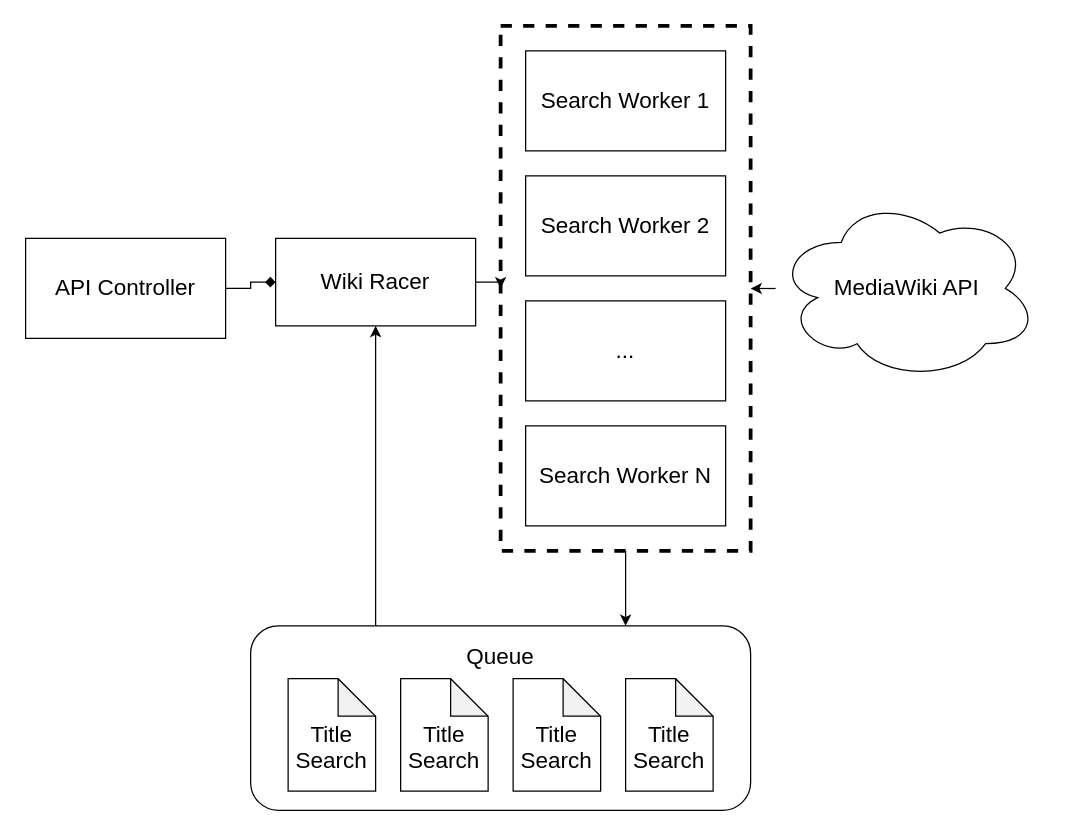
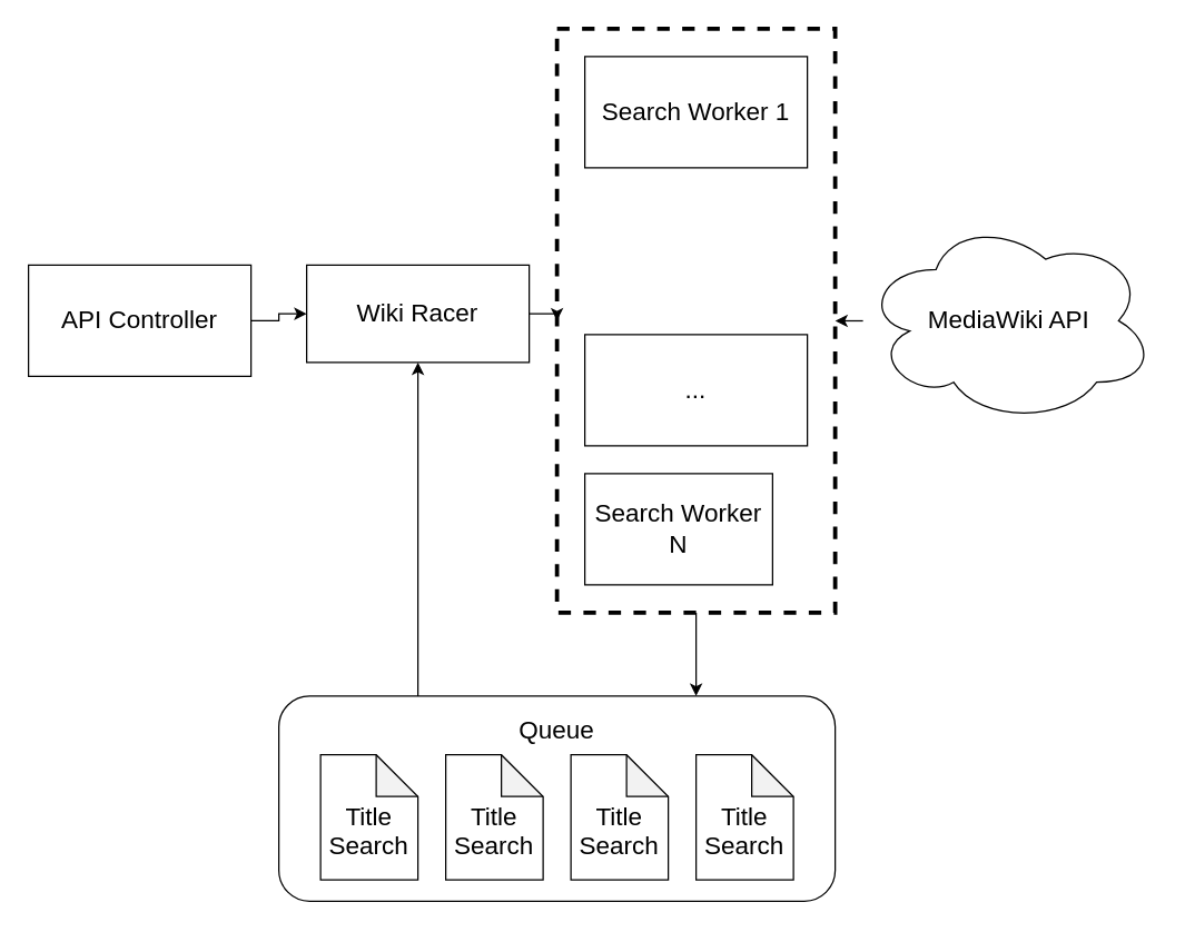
- <mxCell id="14" value="Search Worker 2" style="rounded=0;whiteSpace=wrap;html=1;fontSize=18;" parent="1" vertex="1"><mxGeometry x="420" y="140" width="160" height="80" as="geometry" /></mxCell>
- <mxCell id="19" style="edgeStyle=orthogonalEdgeStyle;rounded=0;orthogonalLoop=1;jettySize=auto;html=1;fontSize=18;endArrow=diamond;" parent="1" source="20" target="9" edge="1"><mxGeometry relative="1" as="geometry" /></mxCell>
+ <mxCell id="19" style="edgeStyle=orthogonalEdgeStyle;rounded=0;orthogonalLoop=1;jettySize=auto;html=1;fontSize=18;" parent="1" source="20" target="9" edge="1"><mxGeometry relative="1" as="geometry" /></mxCell>
- <mxCell id="16" value="Search Worker N" style="rounded=0;whiteSpace=wrap;html=1;fontSize=18;" parent="1" vertex="1"><mxGeometry x="420" y="340" width="160" height="80" as="geometry" /></mxCell>
+ <mxCell id="16" value="Search Worker N" style="rounded=0;whiteSpace=wrap;html=1;fontSize=18;" parent="1" vertex="1"><mxGeometry x="420" y="340" width="135" height="80" as="geometry" /></mxCell>
